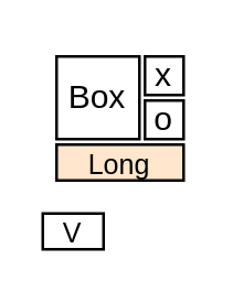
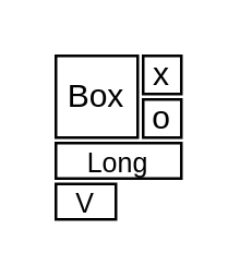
- <mxCell id="4" value="Long" style="rounded=0;whiteSpace=wrap;html=1;fontSize=10;fillColor=#ffe6cc;" vertex="1" parent="1"><mxGeometry x="20" y="52" width="46" height="13" as="geometry" /></mxCell>
+ <mxCell id="4" value="Long" style="rounded=0;whiteSpace=wrap;html=1;fontSize=10;" vertex="1" parent="1"><mxGeometry x="20" y="52" width="46" height="13" as="geometry" /></mxCell>
- <mxCell id="6" value="V" style="rounded=0;whiteSpace=wrap;html=1;fontSize=10;" vertex="1" parent="1"><mxGeometry x="15" y="77" width="22" height="13" as="geometry" /></mxCell>
+ <mxCell id="6" value="V" style="rounded=0;whiteSpace=wrap;html=1;fontSize=10;" vertex="1" parent="1"><mxGeometry x="20" y="67" width="22" height="13" as="geometry" /></mxCell>
